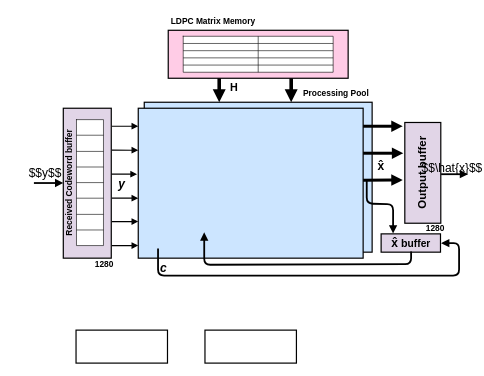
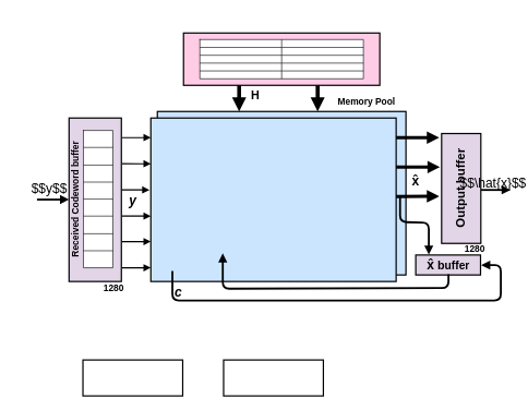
- <mxCell id="5" value="&lt;font style=&quot;font-size: 14px;&quot;&gt;&lt;b&gt;LDPC Matrix Memory&lt;/b&gt;&lt;/font&gt;" style="text;strokeColor=none;fillColor=none;html=1;align=center;verticalAlign=middle;whiteSpace=wrap;rounded=0;" parent="1" vertex="1"><mxGeometry x="280" y="20" width="150" height="30" as="geometry" /></mxCell>
- <mxCell id="6" value="&lt;font style=&quot;font-size: 14px;&quot;&gt;&lt;b&gt;Processing Pool&lt;/b&gt;&lt;/font&gt;" style="text;strokeColor=none;fillColor=none;html=1;align=center;verticalAlign=middle;whiteSpace=wrap;rounded=0;" parent="1" vertex="1"><mxGeometry x="485" y="140" width="150" height="30" as="geometry" /></mxCell>
+ <mxCell id="6" value="&lt;font style=&quot;font-size: 14px;&quot;&gt;&lt;b&gt;Memory Pool&lt;/b&gt;&lt;/font&gt;" style="text;strokeColor=none;fillColor=none;html=1;align=center;verticalAlign=middle;whiteSpace=wrap;rounded=0;" parent="1" vertex="1"><mxGeometry x="485" y="140" width="150" height="30" as="geometry" /></mxCell>
